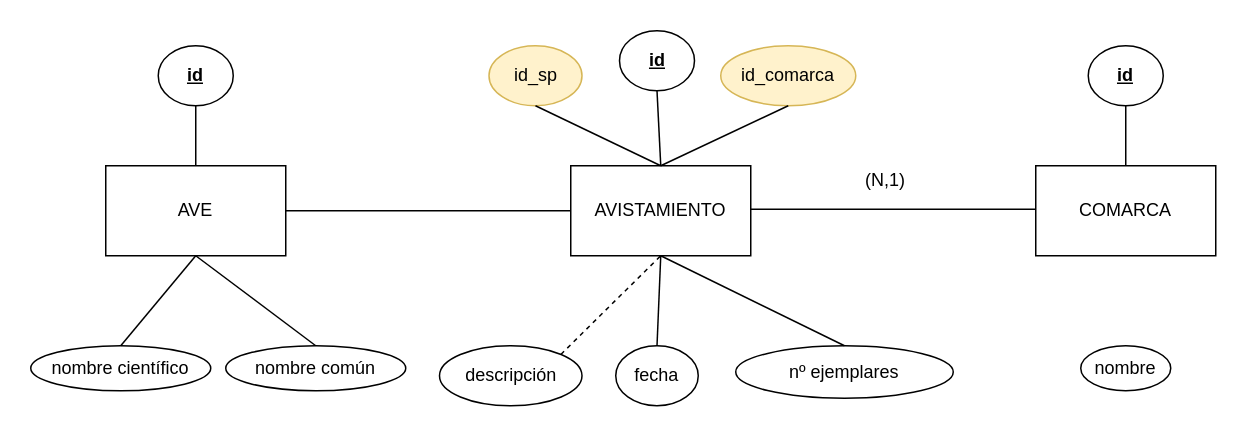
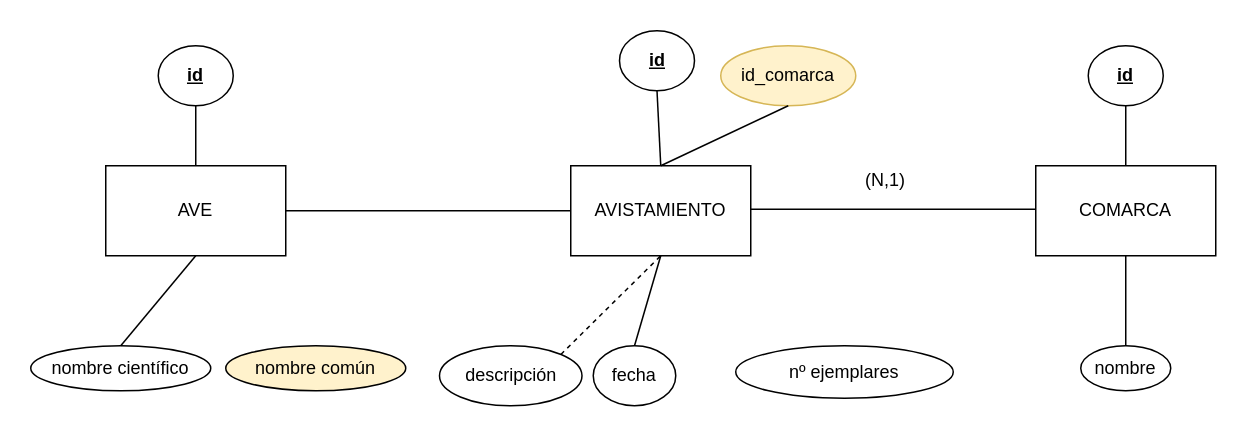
- <mxCell id="17" value="id_sp" style="ellipse;whiteSpace=wrap;html=1;fillColor=#fff2cc;strokeColor=#d6b656;" parent="1" vertex="1"><mxGeometry x="325.5" y="30" width="62" height="40" as="geometry" /></mxCell>
- <mxCell id="28" value="" style="endArrow=none;html=1;exitX=0.5;exitY=0;exitDx=0;exitDy=0;entryX=0.5;entryY=1;entryDx=0;entryDy=0;" parent="1" source="2" target="17" edge="1"><mxGeometry width="50" height="50" relative="1" as="geometry"><mxPoint x="310" y="90" as="sourcePoint" /><mxPoint x="360" y="40" as="targetPoint" /></mxGeometry></mxCell>
- <mxCell id="29" value="" style="endArrow=none;html=1;entryX=0.5;entryY=1;entryDx=0;entryDy=0;exitX=0.5;exitY=0;exitDx=0;exitDy=0;" parent="1" source="13" target="4" edge="1"><mxGeometry width="50" height="50" relative="1" as="geometry"><mxPoint x="210" y="260" as="sourcePoint" /><mxPoint x="260" y="210" as="targetPoint" /></mxGeometry></mxCell>
- <mxCell id="24" value="" style="endArrow=none;html=1;entryX=0.5;entryY=1;entryDx=0;entryDy=0;exitX=0.5;exitY=0;exitDx=0;exitDy=0;" parent="1" source="14" target="2" edge="1"><mxGeometry width="50" height="50" relative="1" as="geometry"><mxPoint x="540" y="230" as="sourcePoint" /><mxPoint x="590" y="200" as="targetPoint" /></mxGeometry></mxCell>
+ <mxCell id="22" value="" style="endArrow=none;html=1;exitX=0.5;exitY=0;exitDx=0;exitDy=0;entryX=0.5;entryY=1;entryDx=0;entryDy=0;" parent="1" source="11" target="3" edge="1"><mxGeometry width="50" height="50" relative="1" as="geometry"><mxPoint x="700" y="220" as="sourcePoint" /><mxPoint x="770" y="190" as="targetPoint" /></mxGeometry></mxCell>
- <mxCell id="13" value="nombre común" style="ellipse;whiteSpace=wrap;html=1;" parent="1" vertex="1"><mxGeometry x="150" y="230" width="120" height="30" as="geometry" /></mxCell>
+ <mxCell id="13" value="nombre común" style="ellipse;whiteSpace=wrap;html=1;fillColor=#fff2cc;" parent="1" vertex="1"><mxGeometry x="150" y="230" width="120" height="30" as="geometry" /></mxCell>
- <mxCell id="15" value="fecha" style="ellipse;whiteSpace=wrap;html=1;" parent="1" vertex="1"><mxGeometry x="410" y="230" width="55" height="40" as="geometry" /></mxCell>
+ <mxCell id="15" value="fecha" style="ellipse;whiteSpace=wrap;html=1;" parent="1" vertex="1"><mxGeometry x="395" y="230" width="55" height="40" as="geometry" /></mxCell>
